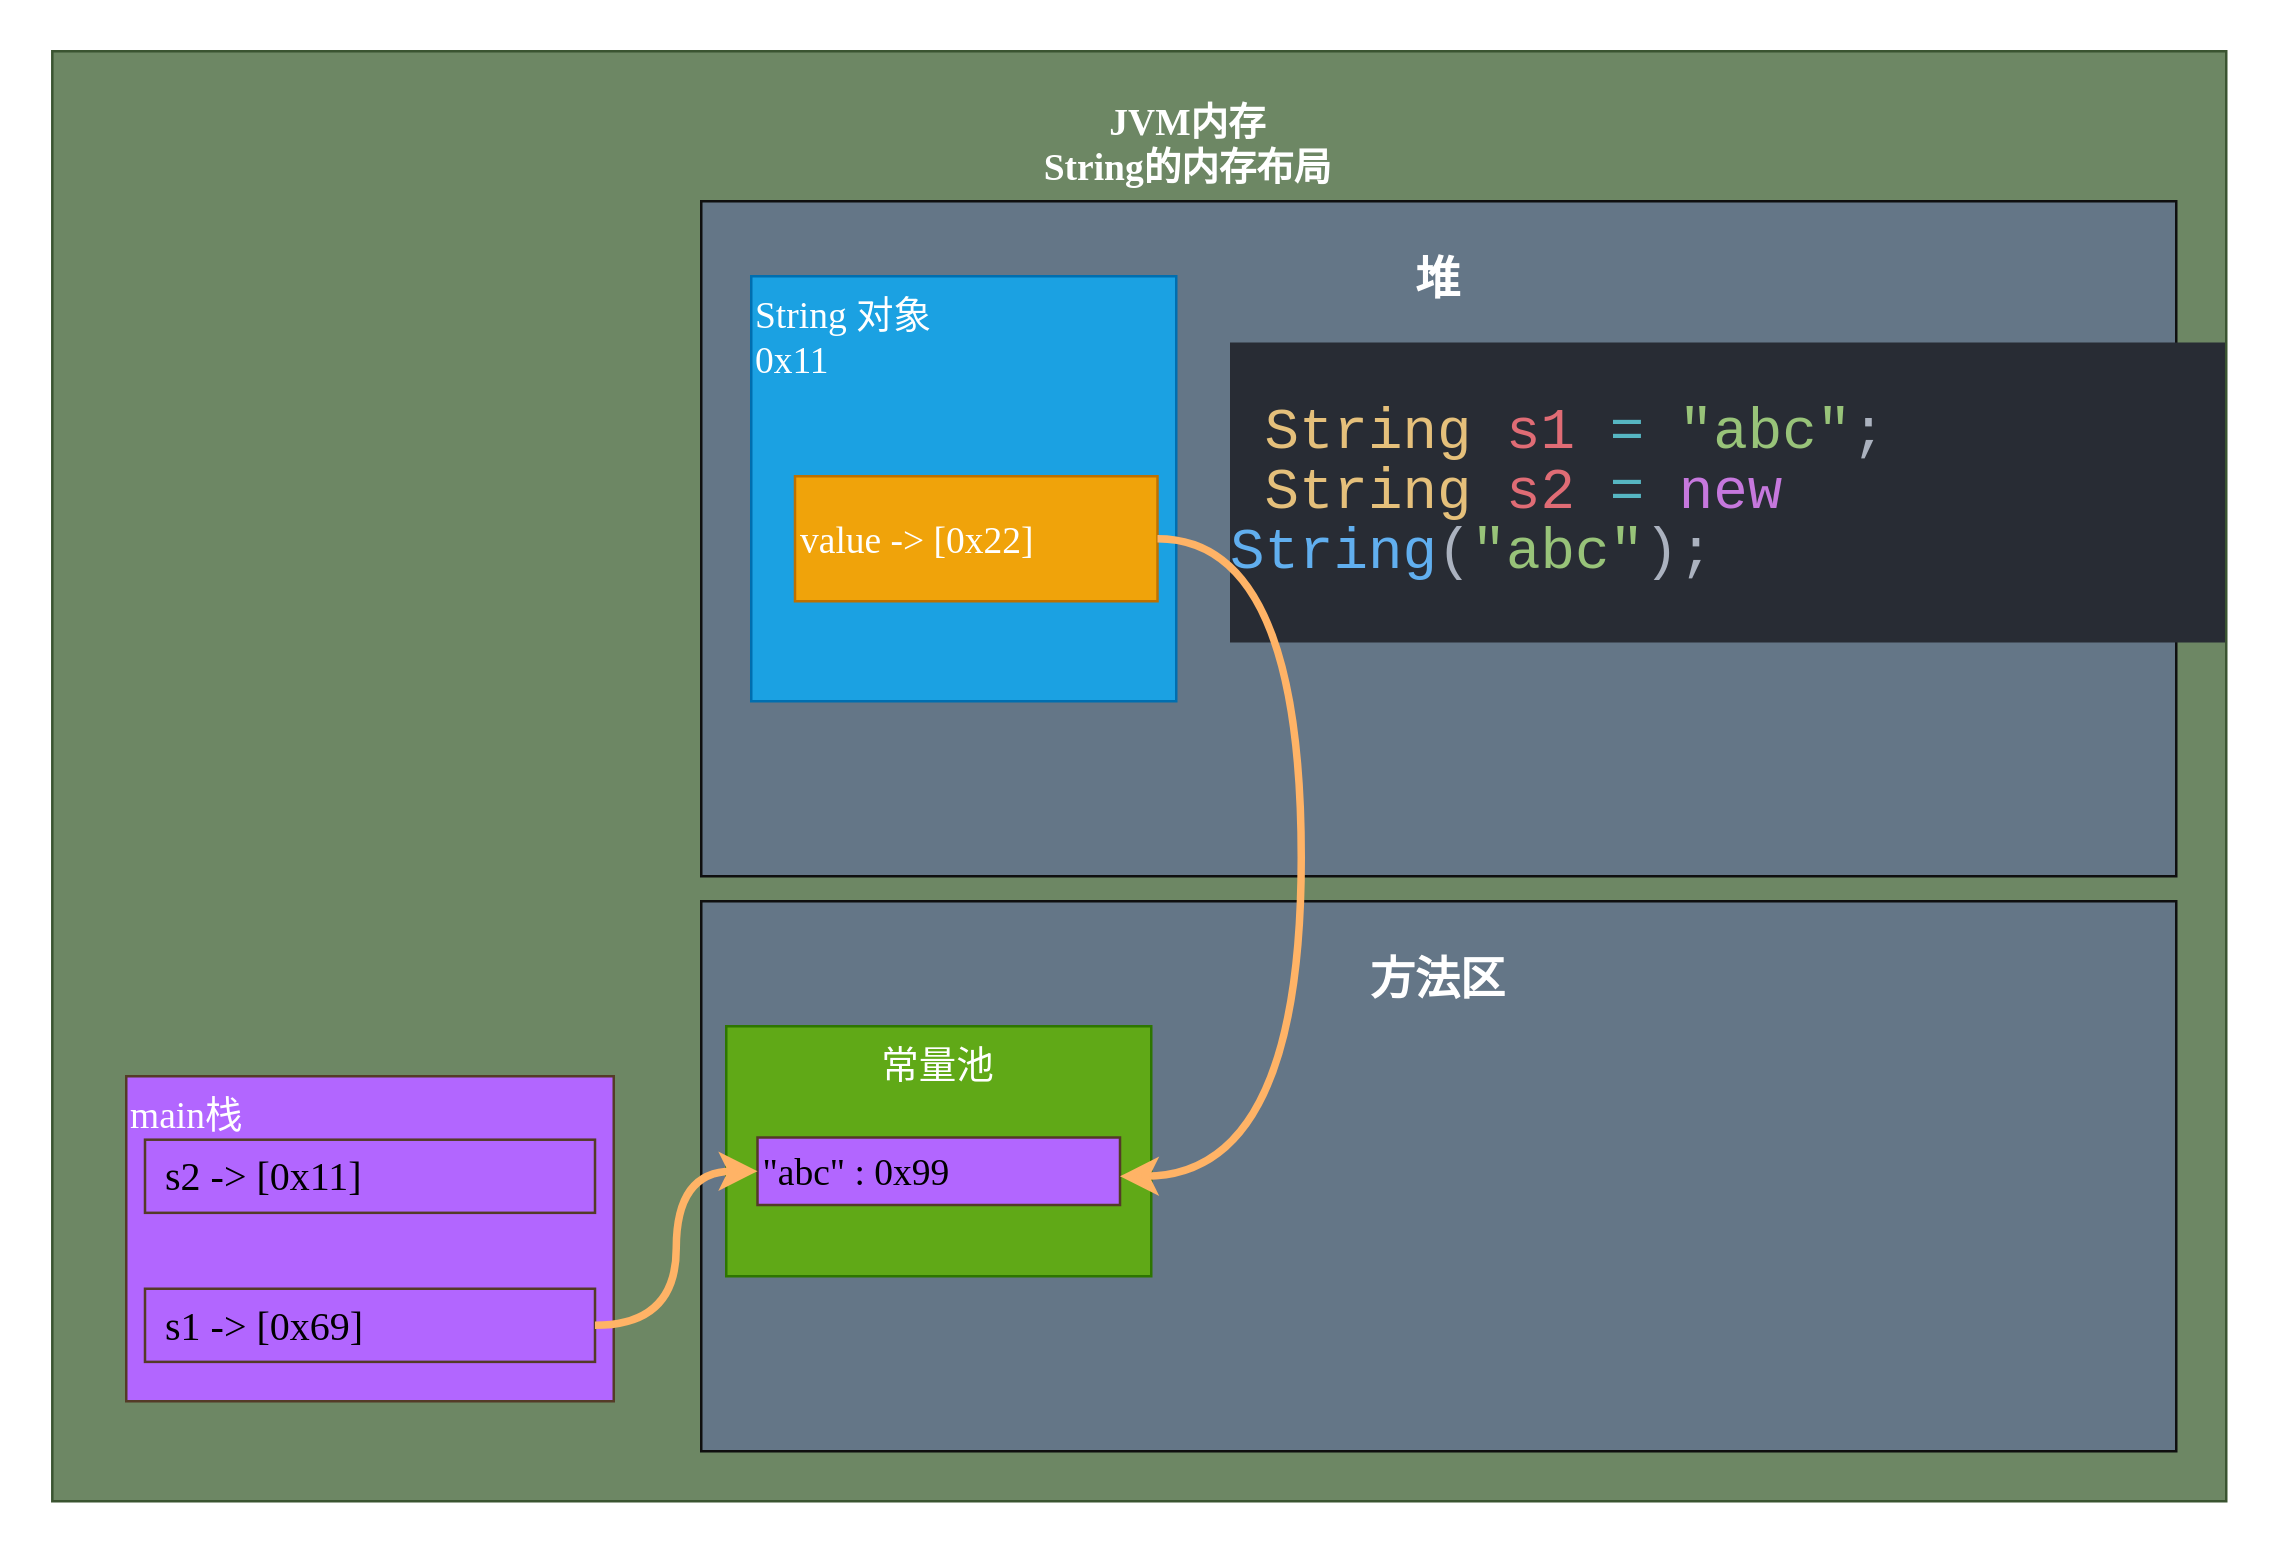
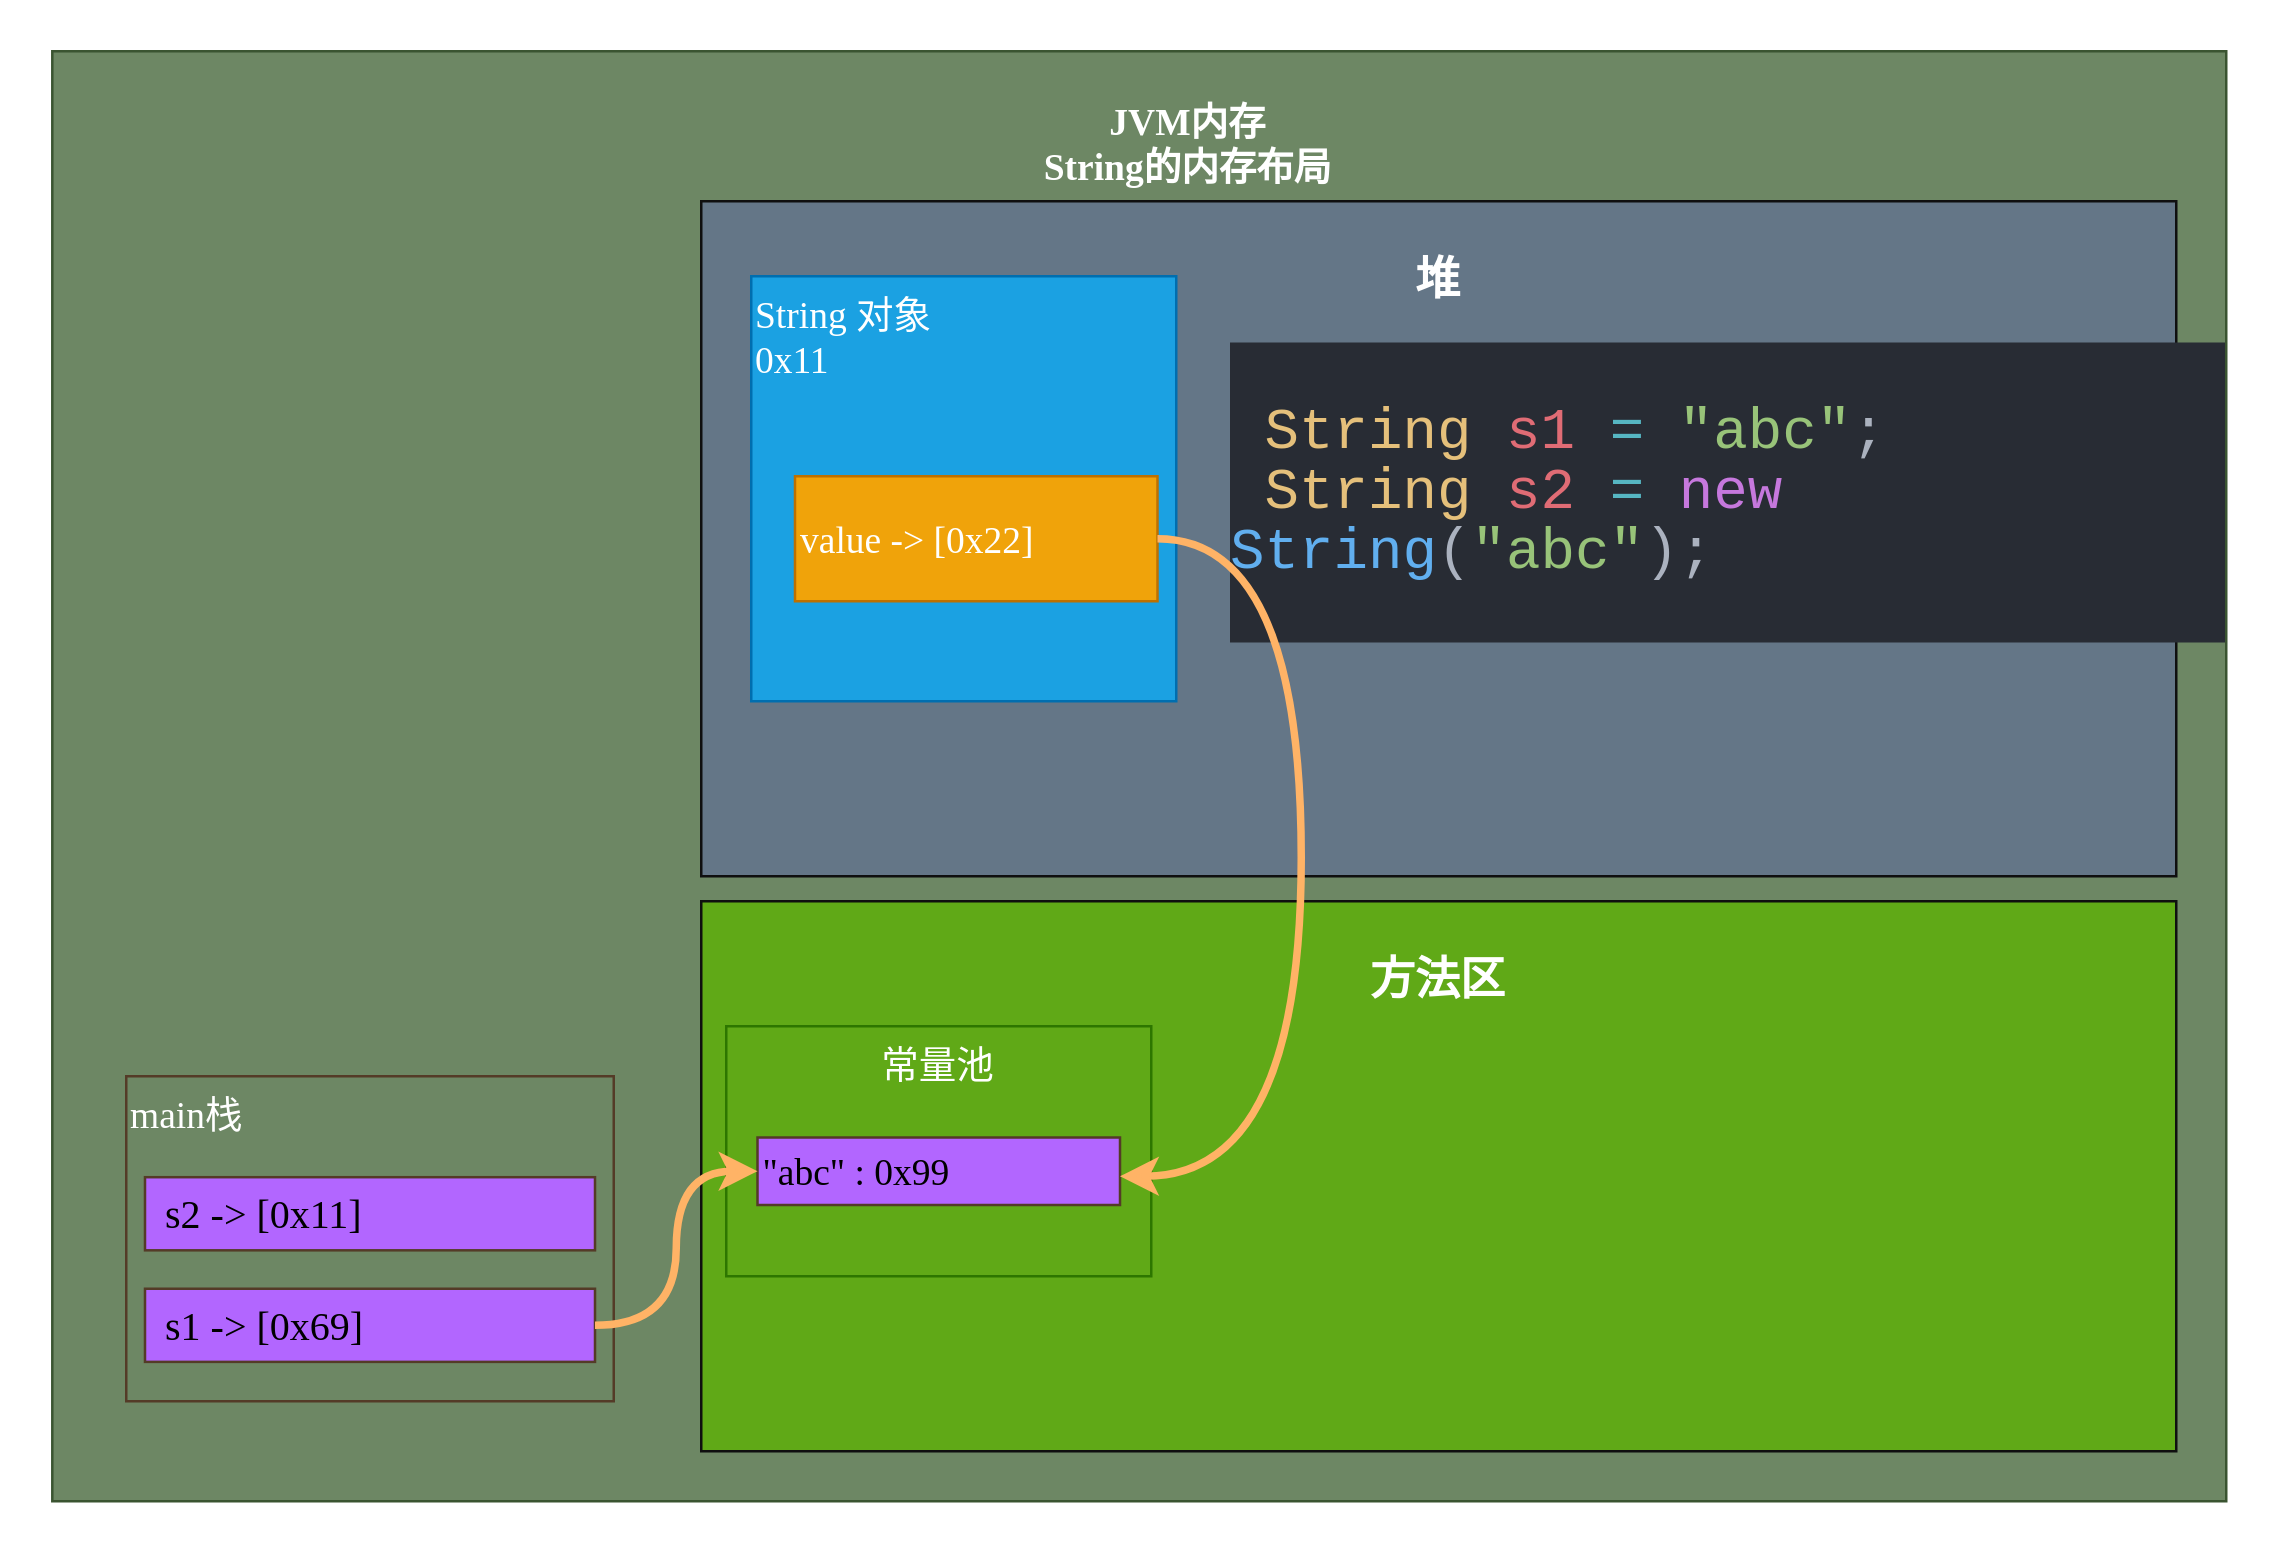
- <mxCell id="3" value="main栈" style="rounded=0;whiteSpace=wrap;html=1;fontFamily=Verdana;fontSize=15;strokeColor=#543B27;fillColor=#B266FF;verticalAlign=top;align=left;fontColor=#ffffff;" parent="1" vertex="1"><mxGeometry x="50" y="430" width="195" height="130" as="geometry" /></mxCell>
+ <mxCell id="3" value="main栈" style="rounded=0;whiteSpace=wrap;html=1;fontFamily=Verdana;fontSize=15;strokeColor=#543B27;fillColor=#6d8764;verticalAlign=top;align=left;fontColor=#ffffff;" parent="1" vertex="1"><mxGeometry x="50" y="430" width="195" height="130" as="geometry" /></mxCell>
- <mxCell id="14" value="s2 -&amp;gt; [0x11]" style="rounded=0;whiteSpace=wrap;html=1;fontFamily=Verdana;fontSize=16;strokeColor=#543B27;fillColor=#B266FF;align=left;spacingLeft=6;fontStyle=0" parent="1" vertex="1"><mxGeometry x="57.5" y="455.38" width="180" height="29.25" as="geometry" /></mxCell>
+ <mxCell id="14" value="s2 -&amp;gt; [0x11]" style="rounded=0;whiteSpace=wrap;html=1;fontFamily=Verdana;fontSize=16;strokeColor=#543B27;fillColor=#B266FF;align=left;spacingLeft=6;fontStyle=0" parent="1" vertex="1"><mxGeometry x="57.5" y="470.38" width="180" height="29.25" as="geometry" /></mxCell>
- <mxCell id="7" value="&lt;h2 style=&quot;font-size: 18px;&quot;&gt;方法区&lt;/h2&gt;" style="rounded=0;whiteSpace=wrap;html=1;fillColor=#647687;strokeColor=#0F0F0F;fontColor=#ffffff;align=center;labelPosition=center;verticalLabelPosition=middle;verticalAlign=top;fontSize=18;" parent="1" vertex="1"><mxGeometry x="280" y="360" width="590" height="220" as="geometry" /></mxCell>
+ <mxCell id="7" value="&lt;h2 style=&quot;font-size: 18px;&quot;&gt;方法区&lt;/h2&gt;" style="rounded=0;whiteSpace=wrap;html=1;fillColor=#60a917;strokeColor=#0F0F0F;fontColor=#ffffff;align=center;labelPosition=center;verticalLabelPosition=middle;verticalAlign=top;fontSize=18;" parent="1" vertex="1"><mxGeometry x="280" y="360" width="590" height="220" as="geometry" /></mxCell>
